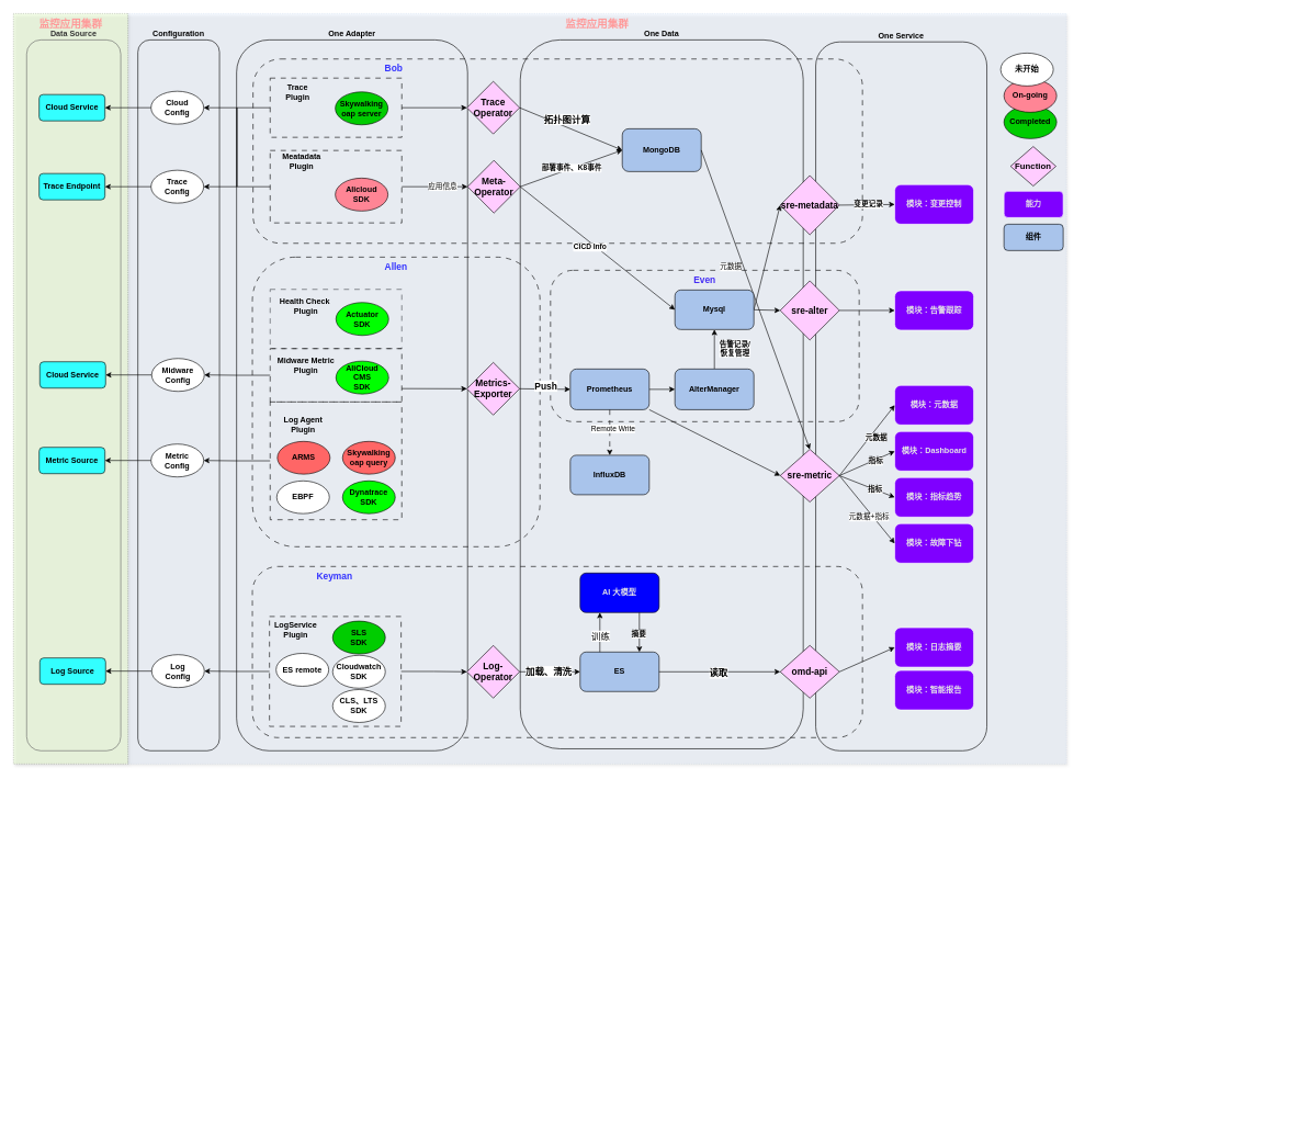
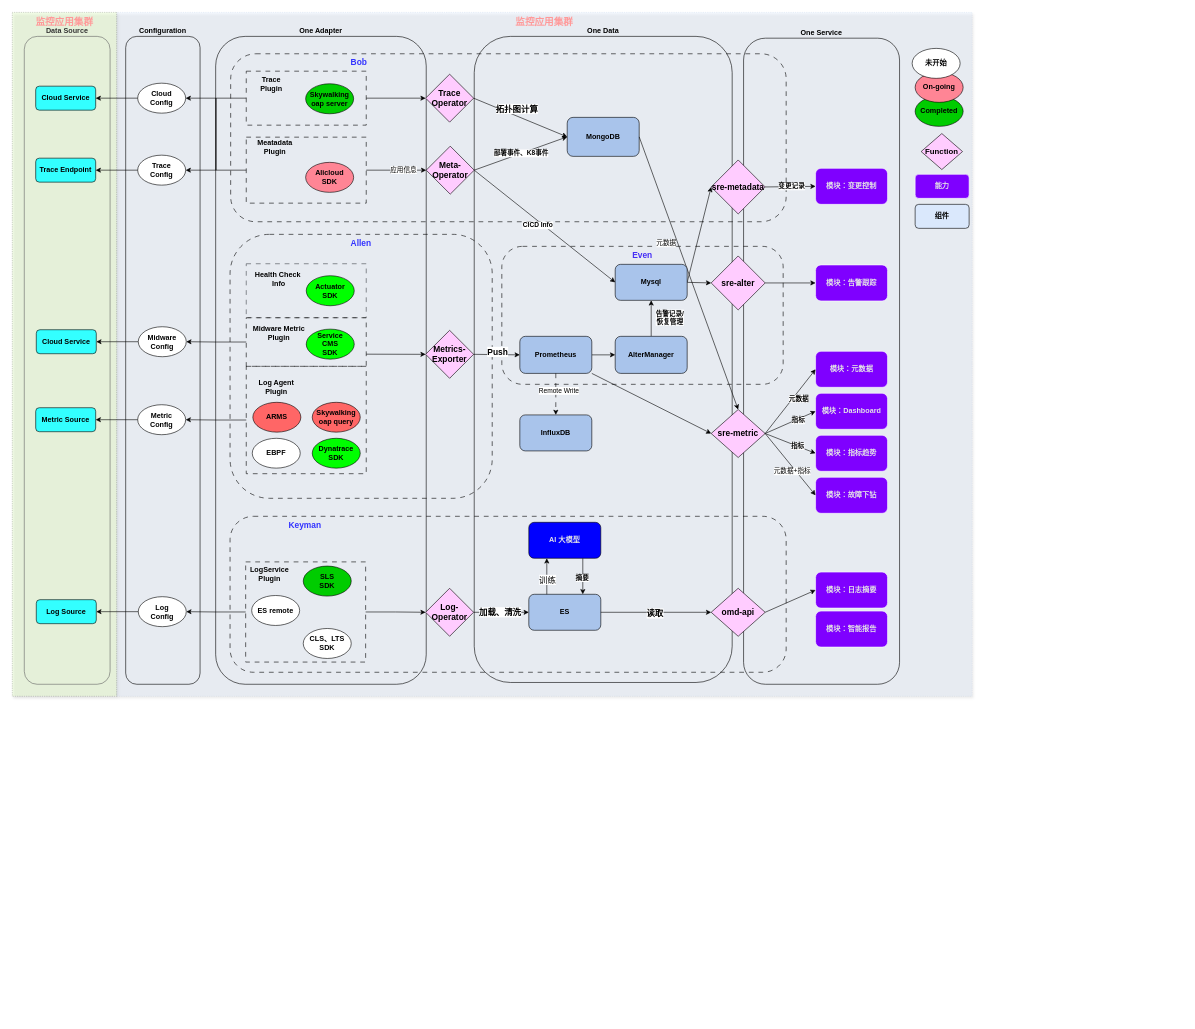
- <mxCell id="7" value="组件" style="rounded=1;whiteSpace=wrap;html=1;fontStyle=1;fillColor=#A9C4EB;" parent="3" vertex="1"><mxGeometry x="1505" y="320" width="90" height="40" as="geometry" /></mxCell>
+ <mxCell id="7" value="组件" style="rounded=1;whiteSpace=wrap;html=1;fontStyle=1;fillColor=#dae8fc;" parent="3" vertex="1"><mxGeometry x="1505" y="320" width="90" height="40" as="geometry" /></mxCell>
- <mxCell id="141" value="&lt;b&gt;Health Check&amp;nbsp;&lt;br&gt;Plugin&lt;/b&gt;" style="text;strokeColor=none;align=center;fillColor=none;html=1;verticalAlign=middle;whiteSpace=wrap;rounded=0;" parent="1" vertex="1"><mxGeometry x="420" y="449" width="89" height="30" as="geometry" /></mxCell>
+ <mxCell id="141" value="&lt;b&gt;Health Check&amp;nbsp;&lt;br&gt;Info&lt;/b&gt;" style="text;strokeColor=none;align=center;fillColor=none;html=1;verticalAlign=middle;whiteSpace=wrap;rounded=0;" parent="1" vertex="1"><mxGeometry x="420" y="449" width="89" height="30" as="geometry" /></mxCell>
- <mxCell id="135" value="AliCloud&lt;br&gt;CMS&lt;br&gt;SDK" style="ellipse;whiteSpace=wrap;html=1;fontStyle=1;fillColor=#00FF00;" parent="1" vertex="1"><mxGeometry x="510" y="548" width="80" height="50" as="geometry" /></mxCell>
+ <mxCell id="135" value="Service&lt;br&gt;CMS&lt;br&gt;SDK" style="ellipse;whiteSpace=wrap;html=1;fontStyle=1;fillColor=#00FF00;" parent="1" vertex="1"><mxGeometry x="510" y="548" width="80" height="50" as="geometry" /></mxCell>
- <mxCell id="85" value="Cloudwatch&lt;br&gt;SDK" style="ellipse;whiteSpace=wrap;html=1;fontStyle=1" parent="73" vertex="1"><mxGeometry x="445" y="125" width="80" height="50" as="geometry" /></mxCell>
